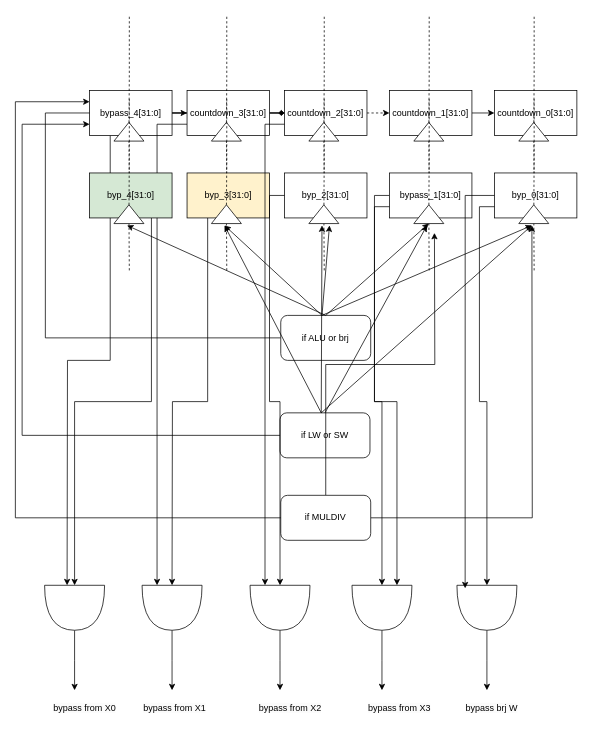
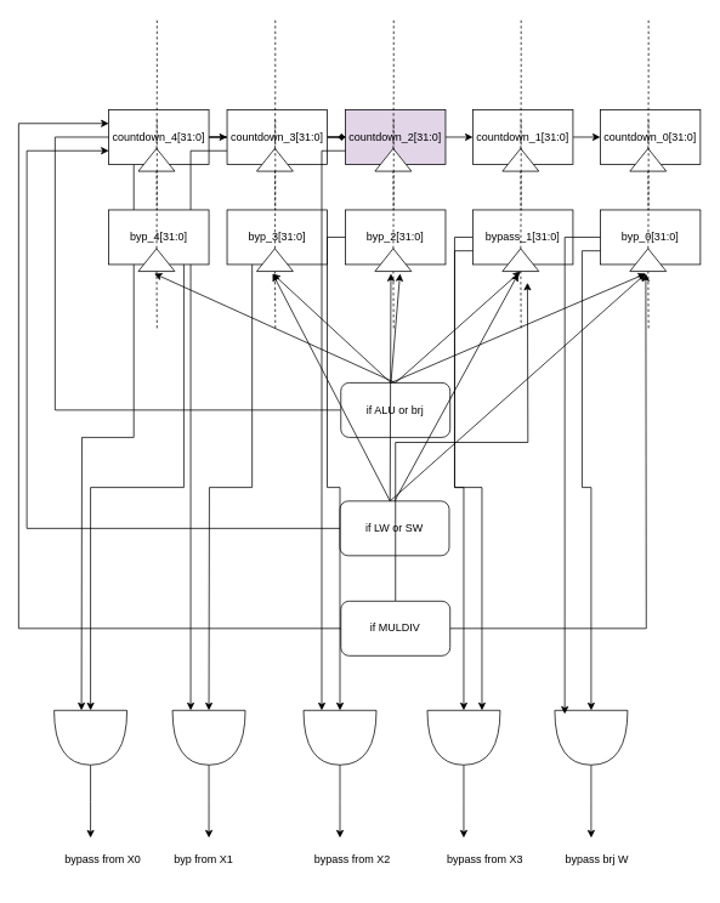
- <mxCell id="4" value="bypass_4[31:0]" style="rounded=0;whiteSpace=wrap;html=1;" parent="1" vertex="1"><mxGeometry x="119" y="120" width="110" height="60" as="geometry" /></mxCell>
+ <mxCell id="4" value="countdown_4[31:0]" style="rounded=0;whiteSpace=wrap;html=1;" parent="1" vertex="1"><mxGeometry x="119" y="120" width="110" height="60" as="geometry" /></mxCell>
- <mxCell id="15" value="countdown_2[31:0]" style="rounded=0;whiteSpace=wrap;html=1;" parent="1" vertex="1"><mxGeometry x="379" y="120" width="110" height="60" as="geometry" /></mxCell>
+ <mxCell id="15" value="countdown_2[31:0]" style="rounded=0;whiteSpace=wrap;html=1;fillColor=#e1d5e7;" parent="1" vertex="1"><mxGeometry x="379" y="120" width="110" height="60" as="geometry" /></mxCell>
- <mxCell id="14" style="edgeStyle=orthogonalEdgeStyle;rounded=0;orthogonalLoop=1;jettySize=auto;html=1;exitX=1;exitY=0.5;exitDx=0;exitDy=0;entryX=0;entryY=0.5;entryDx=0;entryDy=0;dashed=1;" edge="1" parent="1" source="15" target="20"><mxGeometry relative="1" as="geometry"><mxPoint x="509" y="150" as="targetPoint" /></mxGeometry></mxCell>
+ <mxCell id="14" style="edgeStyle=orthogonalEdgeStyle;rounded=0;orthogonalLoop=1;jettySize=auto;html=1;exitX=1;exitY=0.5;exitDx=0;exitDy=0;entryX=0;entryY=0.5;entryDx=0;entryDy=0;" edge="1" parent="1" source="15" target="20"><mxGeometry relative="1" as="geometry"><mxPoint x="509" y="150" as="targetPoint" /></mxGeometry></mxCell>
- <mxCell id="29" value="byp_4[31:0]" style="rounded=0;whiteSpace=wrap;html=1;fillColor=#d5e8d4;" parent="1" vertex="1"><mxGeometry x="119" y="230" width="110" height="60" as="geometry" /></mxCell>
+ <mxCell id="29" value="byp_4[31:0]" style="rounded=0;whiteSpace=wrap;html=1;" parent="1" vertex="1"><mxGeometry x="119" y="230" width="110" height="60" as="geometry" /></mxCell>
- <mxCell id="34" value="byp_3[31:0]" style="rounded=0;whiteSpace=wrap;html=1;fillColor=#fff2cc;" parent="1" vertex="1"><mxGeometry x="249" y="230" width="110" height="60" as="geometry" /></mxCell>
+ <mxCell id="34" value="byp_3[31:0]" style="rounded=0;whiteSpace=wrap;html=1;" parent="1" vertex="1"><mxGeometry x="249" y="230" width="110" height="60" as="geometry" /></mxCell>
- <mxCell id="84" value="&lt;span style=&quot;color: rgb(0, 0, 0); font-family: Helvetica; font-size: 12px; font-style: normal; font-variant-ligatures: normal; font-variant-caps: normal; font-weight: 400; letter-spacing: normal; orphans: 2; text-align: center; text-indent: 0px; text-transform: none; widows: 2; word-spacing: 0px; -webkit-text-stroke-width: 0px; white-space: normal; background-color: rgb(251, 251, 251); text-decoration-thickness: initial; text-decoration-style: initial; text-decoration-color: initial; display: inline !important; float: none;&quot;&gt;bypass from X1&lt;/span&gt;" style="text;whiteSpace=wrap;html=1;" vertex="1" parent="1"><mxGeometry x="189" y="930" width="90" height="40" as="geometry" /></mxCell>
+ <mxCell id="84" value="&lt;span style=&quot;color: rgb(0, 0, 0); font-family: Helvetica; font-size: 12px; font-style: normal; font-variant-ligatures: normal; font-variant-caps: normal; font-weight: 400; letter-spacing: normal; orphans: 2; text-align: center; text-indent: 0px; text-transform: none; widows: 2; word-spacing: 0px; -webkit-text-stroke-width: 0px; white-space: normal; background-color: rgb(251, 251, 251); text-decoration-thickness: initial; text-decoration-style: initial; text-decoration-color: initial; display: inline !important; float: none;&quot;&gt;byp from X1&lt;/span&gt;" style="text;whiteSpace=wrap;html=1;" vertex="1" parent="1"><mxGeometry x="189" y="930" width="90" height="40" as="geometry" /></mxCell>
